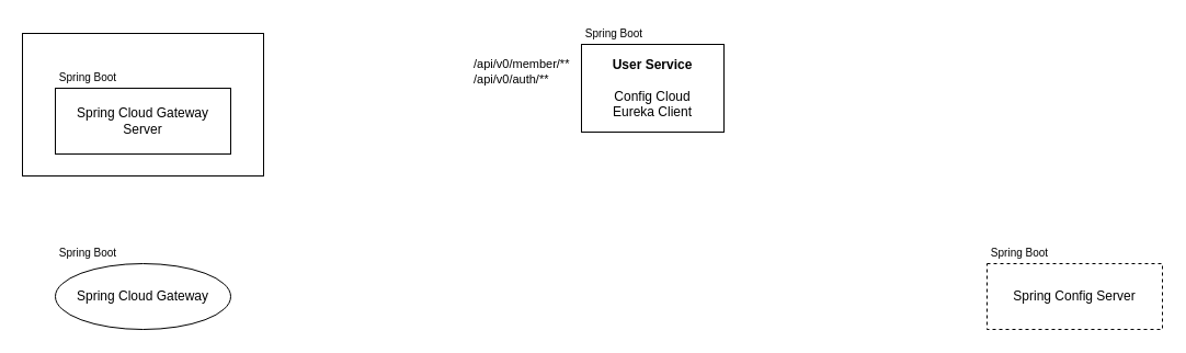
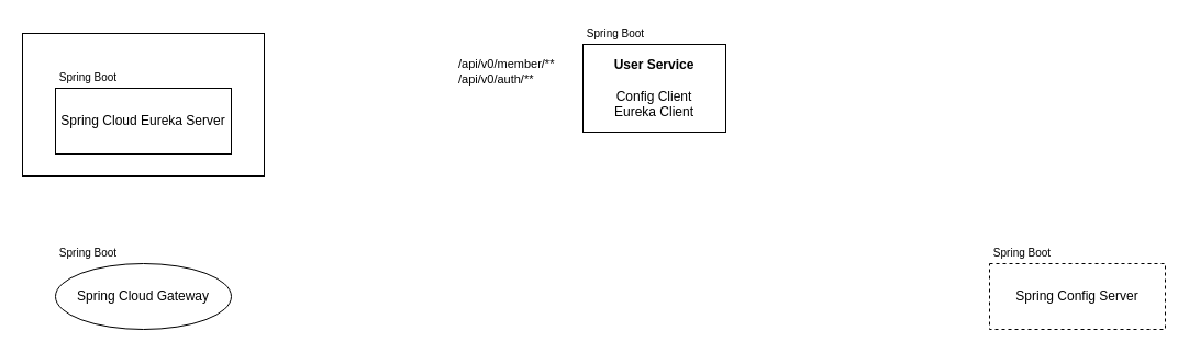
- <mxCell id="9" value="/api/v0/member/**&lt;div style=&quot;font-size: 11px;&quot;&gt;/api/v0/auth/**&lt;/div&gt;" style="text;html=1;align=left;verticalAlign=middle;whiteSpace=wrap;rounded=0;fontSize=11;" vertex="1" parent="1"><mxGeometry x="430" y="50" width="100" height="30" as="geometry" /></mxCell>
+ <mxCell id="9" value="/api/v0/member/**&lt;div style=&quot;font-size: 11px;&quot;&gt;/api/v0/auth/**&lt;/div&gt;" style="text;html=1;align=left;verticalAlign=middle;whiteSpace=wrap;rounded=0;fontSize=11;" vertex="1" parent="1"><mxGeometry x="415" y="50" width="100" height="30" as="geometry" /></mxCell>
- <mxCell id="11" value="&lt;b&gt;User Service&lt;/b&gt;&lt;div&gt;&lt;br&gt;&lt;/div&gt;&lt;div&gt;Config Cloud&lt;/div&gt;&lt;div&gt;Eureka Client&lt;/div&gt;" style="rounded=0;whiteSpace=wrap;html=1;align=center;" vertex="1" parent="10"><mxGeometry y="20" width="130" height="80" as="geometry" /></mxCell>
+ <mxCell id="11" value="&lt;b&gt;User Service&lt;/b&gt;&lt;div&gt;&lt;br&gt;&lt;/div&gt;&lt;div&gt;Config Client&lt;/div&gt;&lt;div&gt;Eureka Client&lt;/div&gt;" style="rounded=0;whiteSpace=wrap;html=1;align=center;" vertex="1" parent="10"><mxGeometry y="20" width="130" height="80" as="geometry" /></mxCell>
- <mxCell id="7" value="Spring Cloud Gateway Server" style="rounded=0;whiteSpace=wrap;html=1;" vertex="1" parent="6"><mxGeometry y="20" width="160" height="60" as="geometry" /></mxCell>
+ <mxCell id="7" value="Spring Cloud Eureka Server" style="rounded=0;whiteSpace=wrap;html=1;" vertex="1" parent="6"><mxGeometry y="20" width="160" height="60" as="geometry" /></mxCell>
